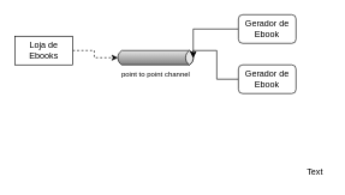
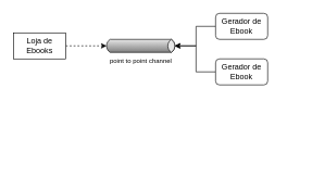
- <mxCell id="4" value="&lt;font style=&quot;font-size: 10px&quot;&gt;point to point channel&lt;/font&gt;" style="strokeWidth=1;outlineConnect=0;dashed=0;align=center;html=1;fontSize=8;shape=mxgraph.eip.messageChannel;verticalLabelPosition=bottom;labelBackgroundColor=#ffffff;verticalAlign=top;" parent="1" vertex="1"><mxGeometry x="160" y="70" width="110" height="20" as="geometry" /></mxCell>
+ <mxCell id="4" value="&lt;font style=&quot;font-size: 10px&quot;&gt;point to point channel&lt;/font&gt;" style="strokeWidth=1;outlineConnect=0;dashed=0;align=center;html=1;fontSize=8;shape=mxgraph.eip.messageChannel;verticalLabelPosition=bottom;labelBackgroundColor=#ffffff;verticalAlign=top;" parent="1" vertex="1"><mxGeometry x="160" y="60" width="110" height="20" as="geometry" /></mxCell>
- <mxCell id="11" value="Text" style="text;html=1;align=center;verticalAlign=middle;resizable=0;points=[];autosize=1;" vertex="1" parent="1"><mxGeometry x="416" y="230" width="40" height="20" as="geometry" /></mxCell>
